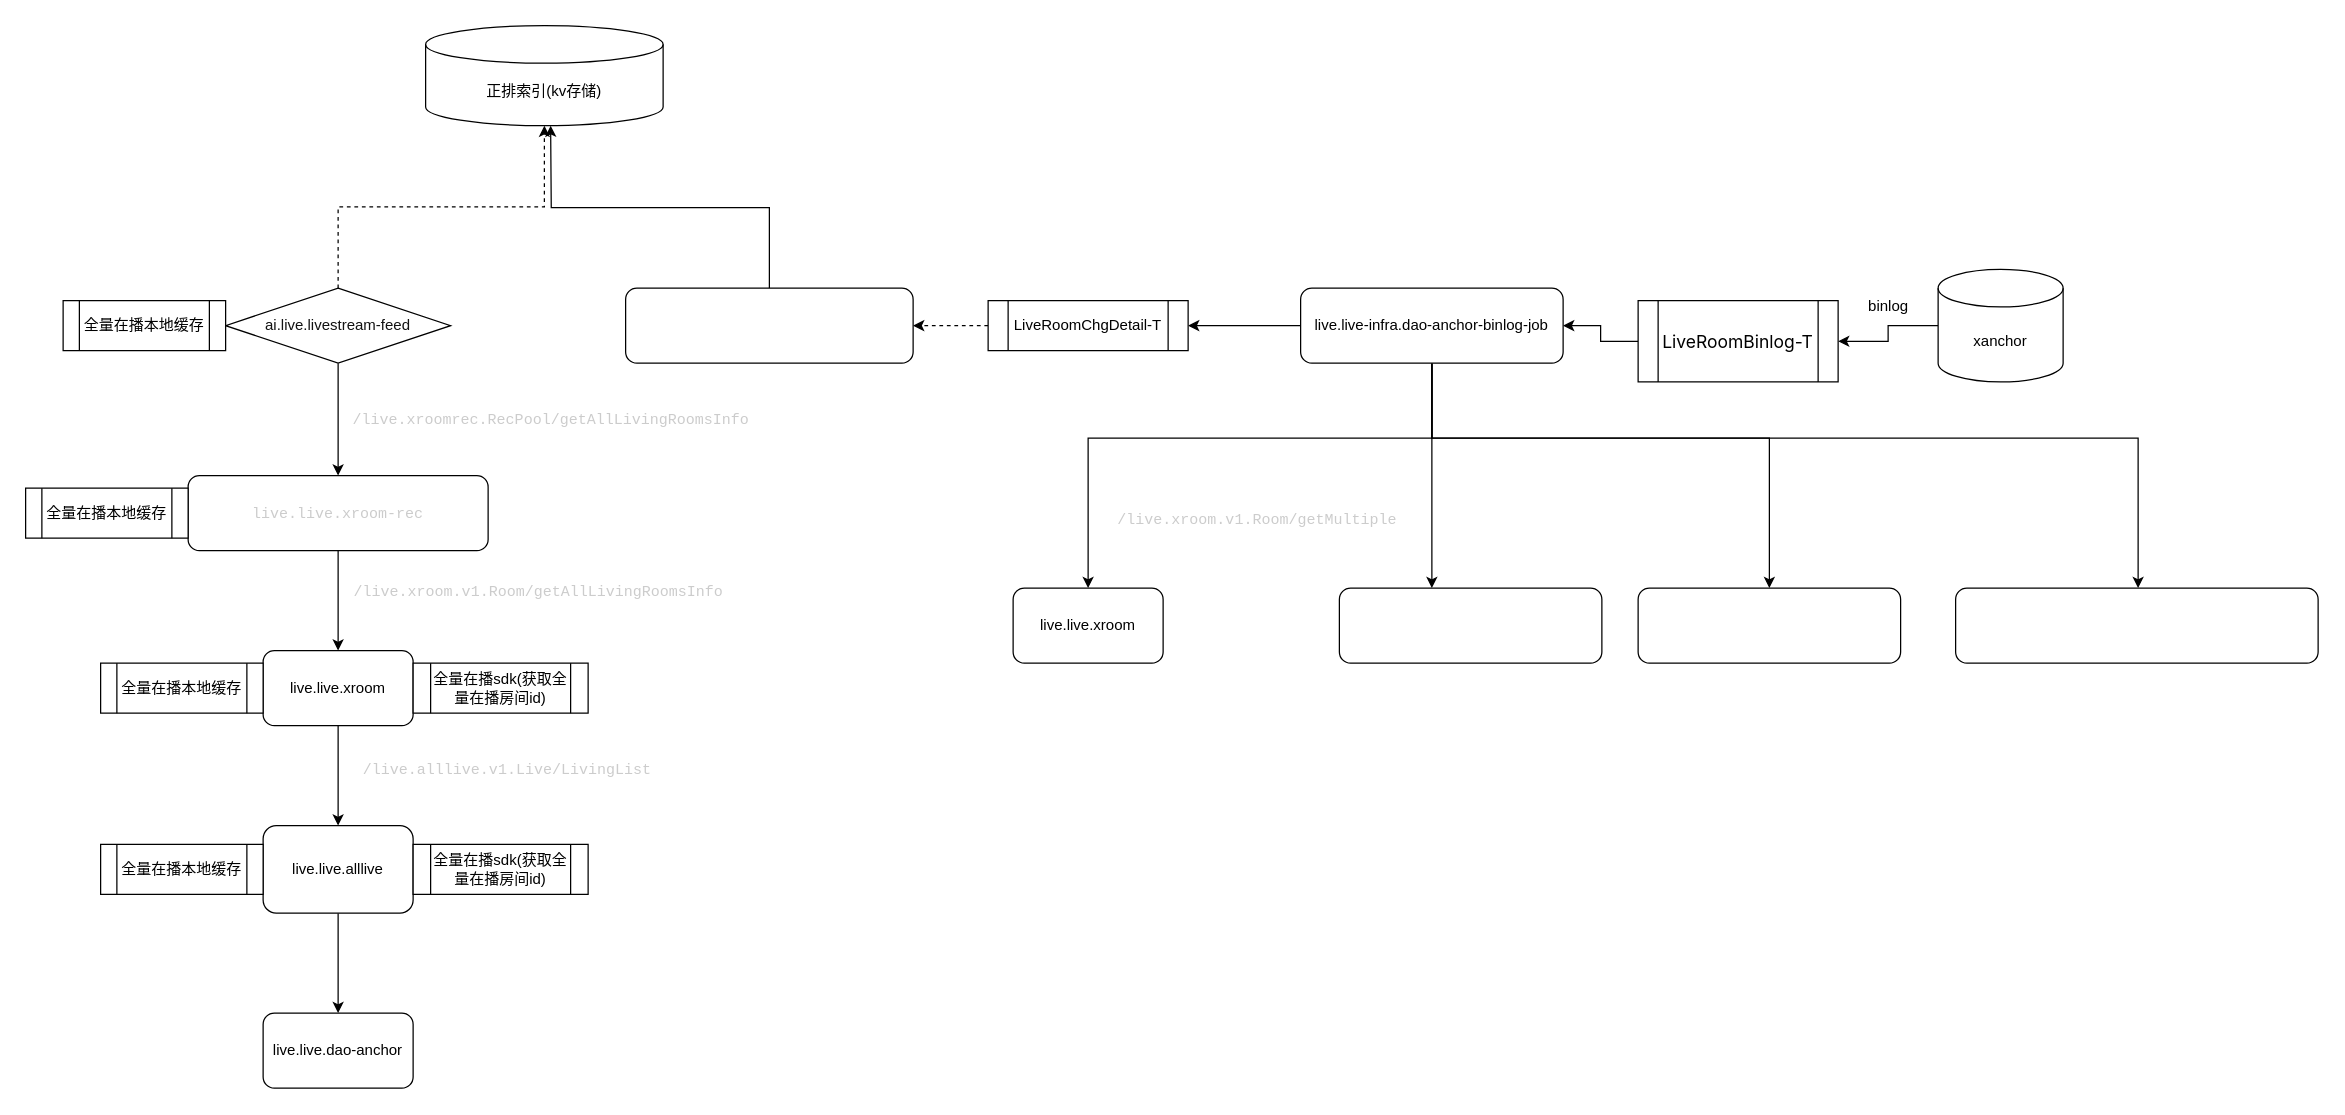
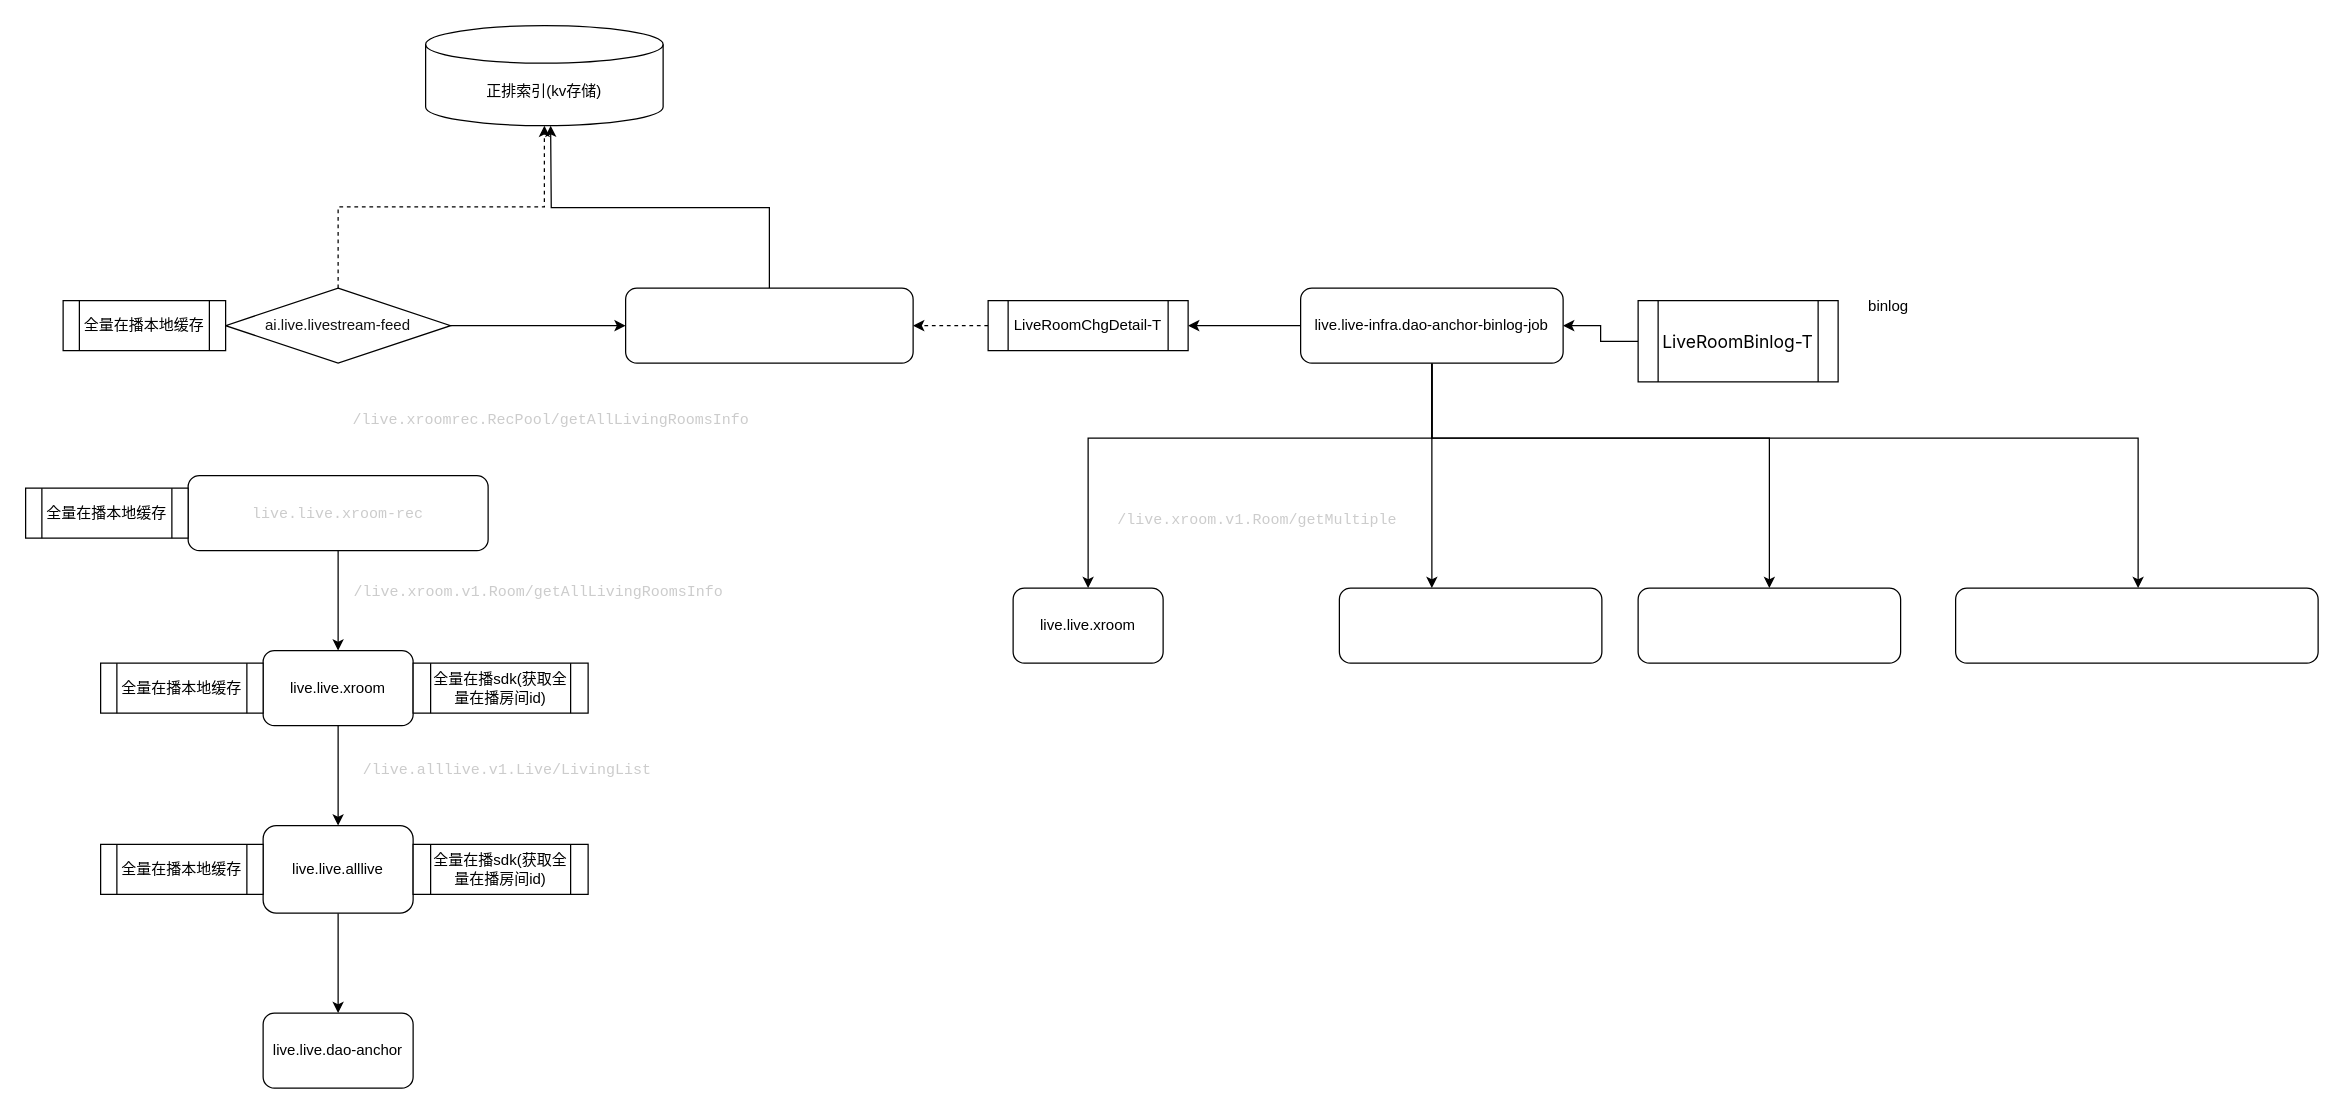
- <mxCell id="22" value="xanchor" style="shape=cylinder3;whiteSpace=wrap;html=1;boundedLbl=1;backgroundOutline=1;size=15;" vertex="1" parent="1"><mxGeometry x="1550" y="215" width="100" height="90" as="geometry" /></mxCell>
- <mxCell id="21" style="edgeStyle=orthogonalEdgeStyle;rounded=0;orthogonalLoop=1;jettySize=auto;html=1;entryX=1;entryY=0.5;entryDx=0;entryDy=0;" edge="1" parent="1" source="22" target="24"><mxGeometry relative="1" as="geometry" /></mxCell>
- <mxCell id="15" style="edgeStyle=orthogonalEdgeStyle;rounded=0;orthogonalLoop=1;jettySize=auto;html=1;" edge="1" parent="1" source="16" target="9"><mxGeometry relative="1" as="geometry" /></mxCell>
+ <mxCell id="15" style="edgeStyle=orthogonalEdgeStyle;rounded=0;orthogonalLoop=1;jettySize=auto;html=1;" edge="1" parent="1" source="16" target="41"><mxGeometry relative="1" as="geometry" /></mxCell>
